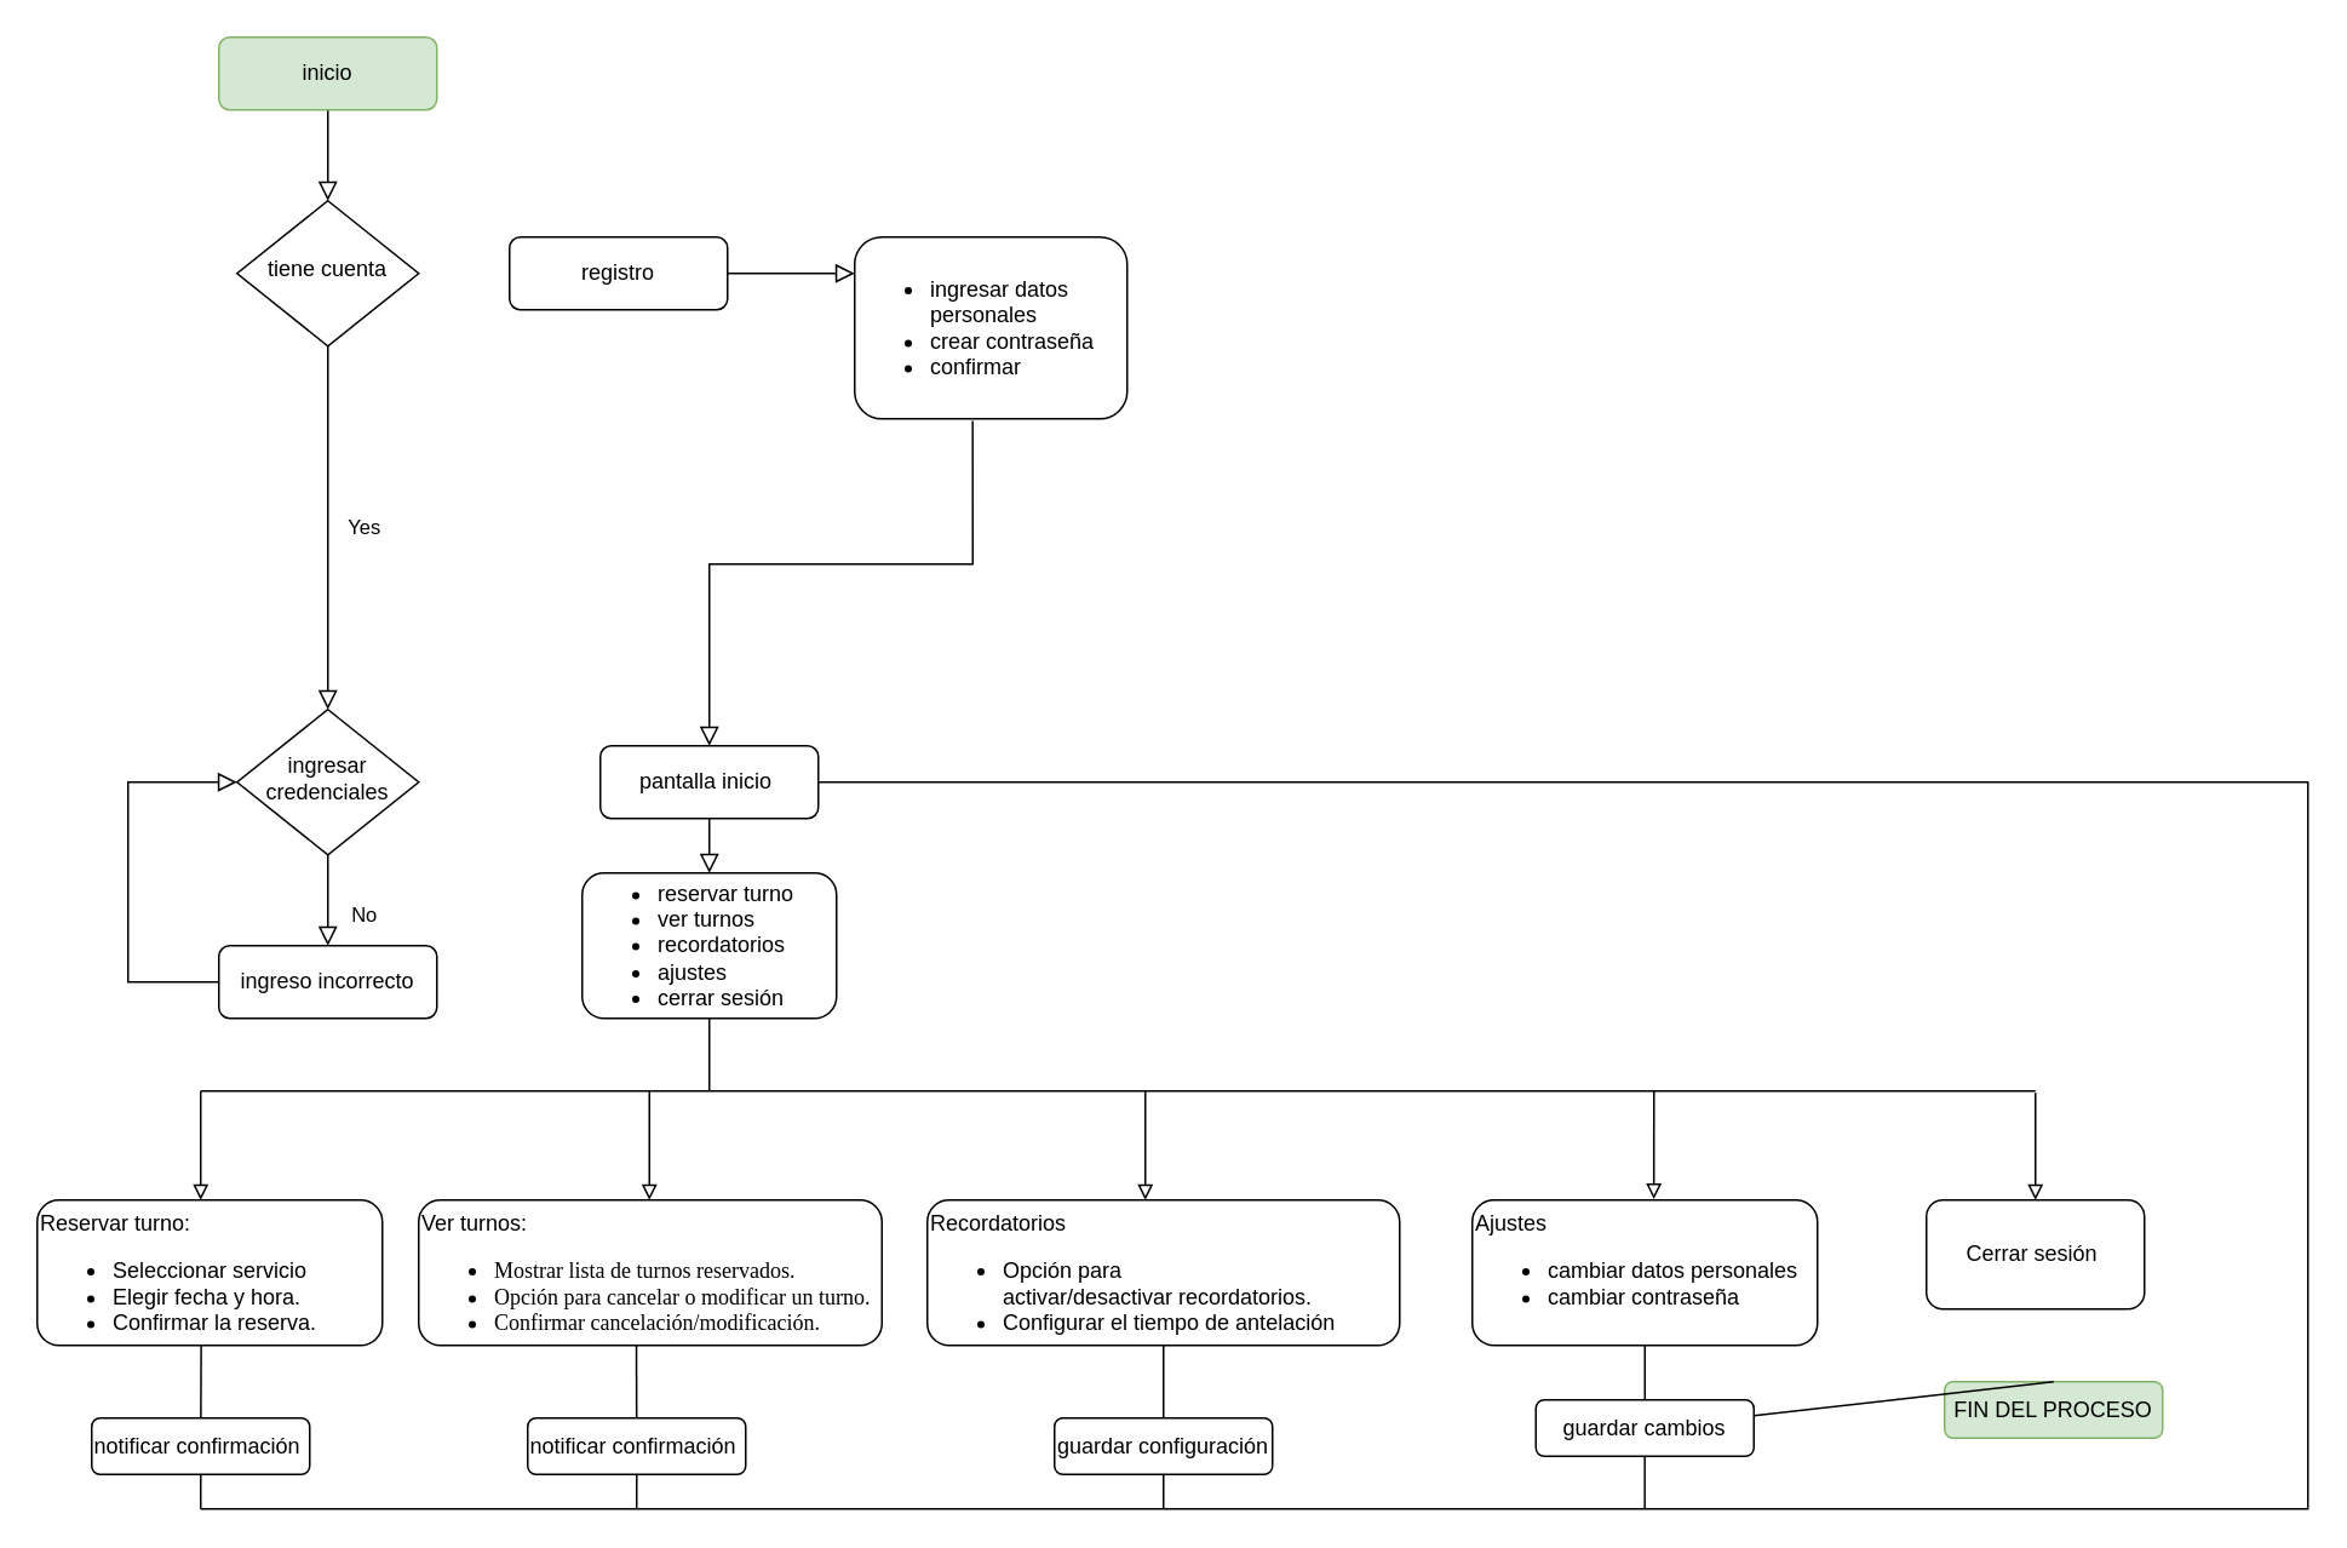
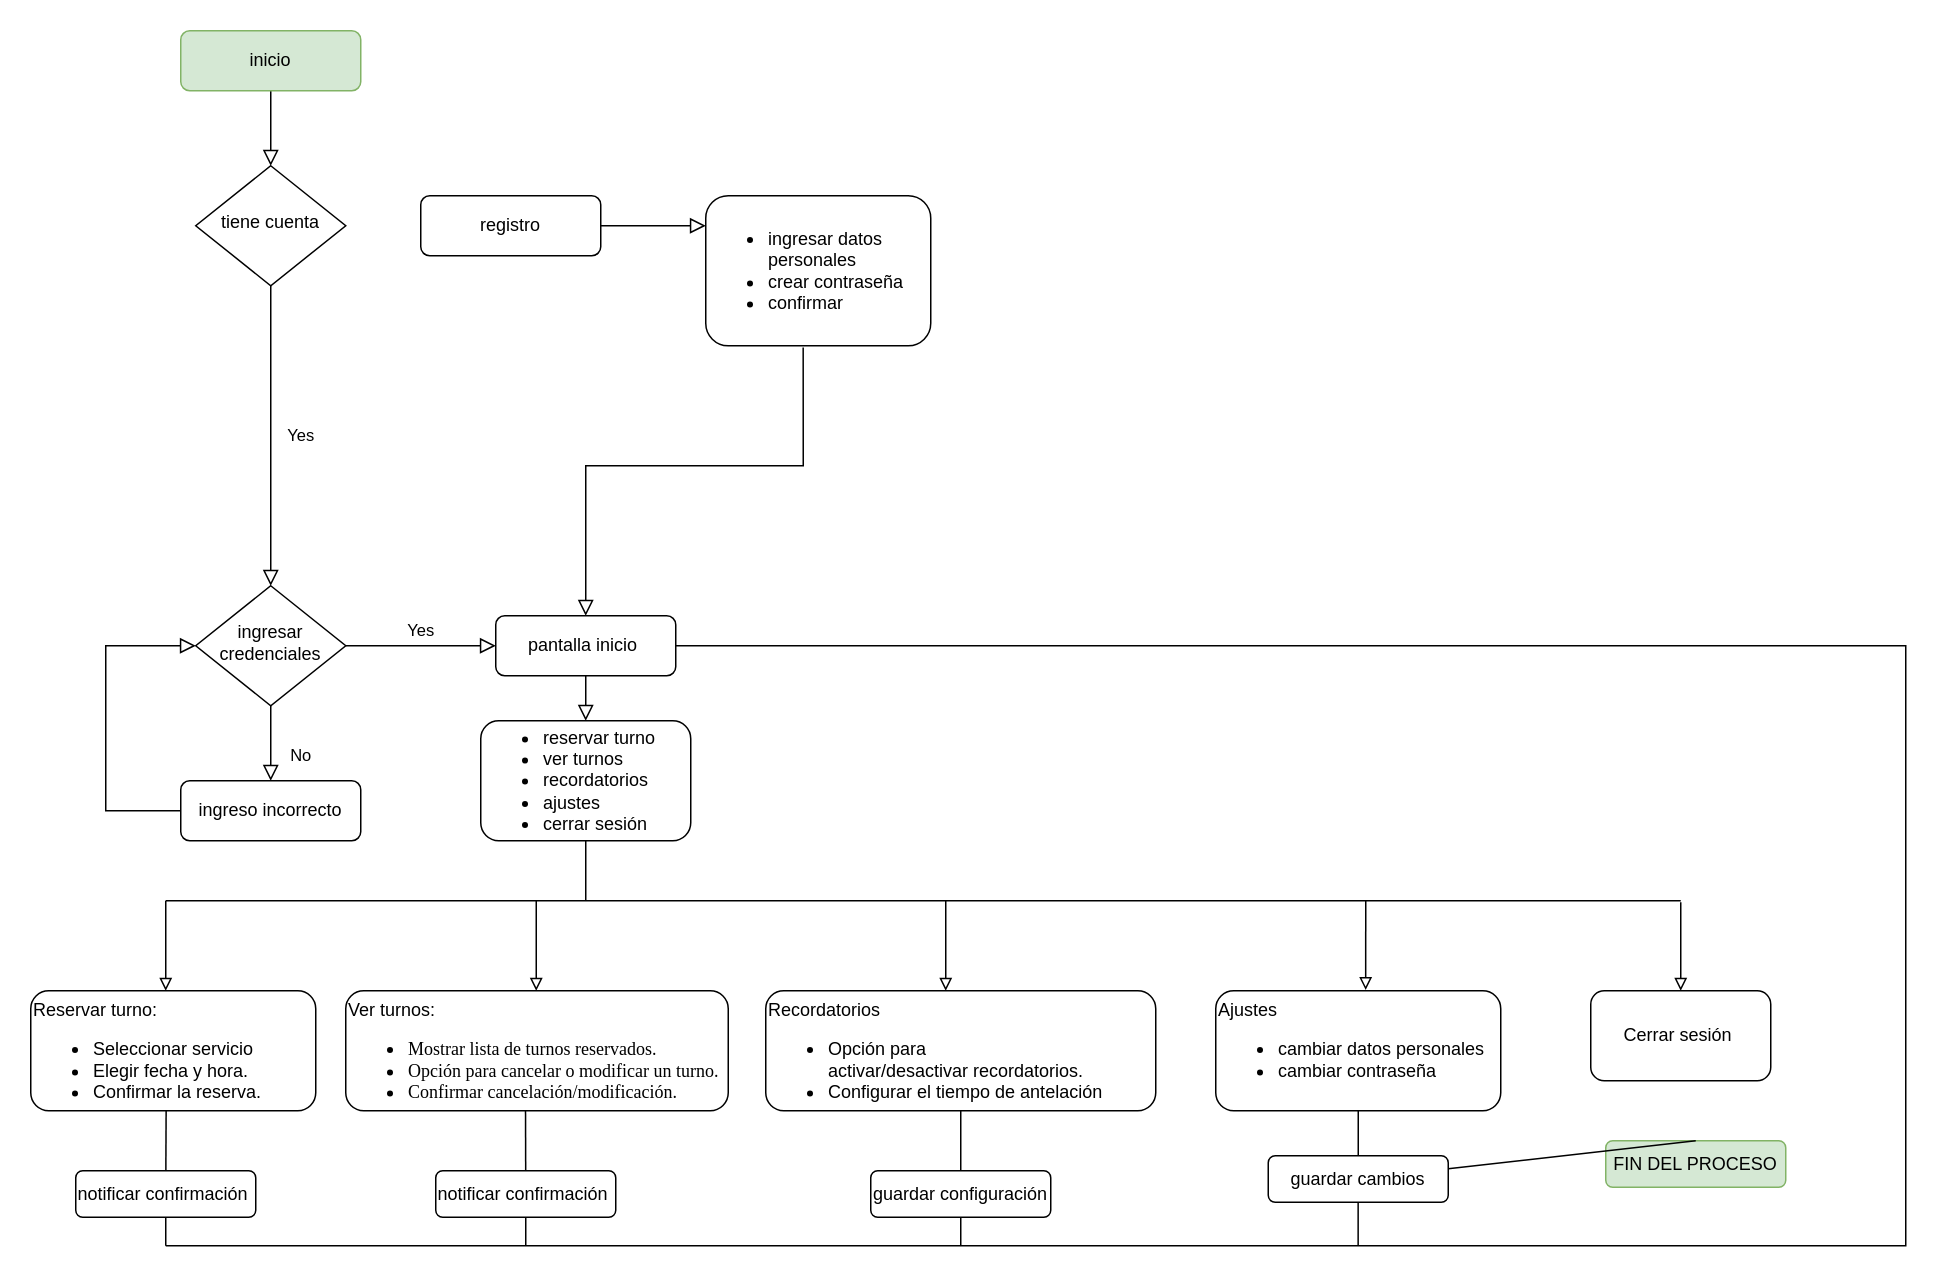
+ <mxCell id="9" value="Yes" style="edgeStyle=orthogonalEdgeStyle;rounded=0;html=1;jettySize=auto;orthogonalLoop=1;fontSize=11;endArrow=block;endFill=0;endSize=8;strokeWidth=1;shadow=0;labelBackgroundColor=none;" edge="1" parent="1" source="11" target="14"><mxGeometry y="10" relative="1" as="geometry"><mxPoint as="offset" /></mxGeometry></mxCell>
